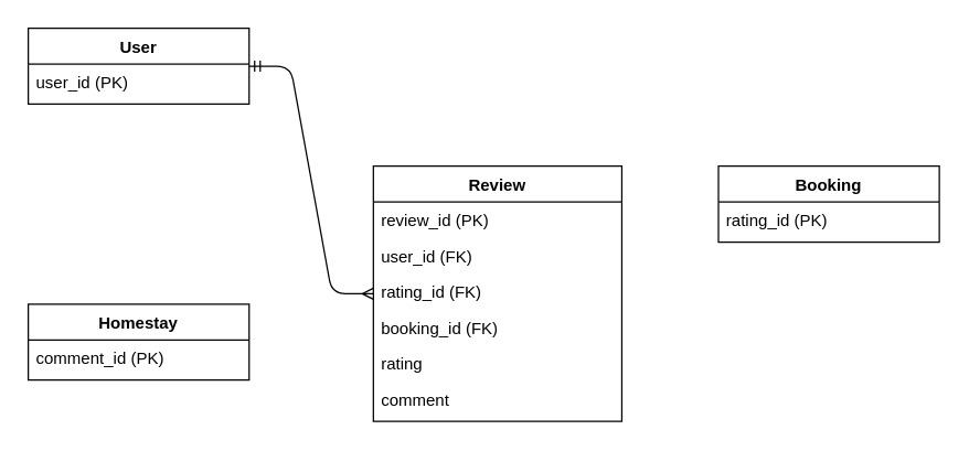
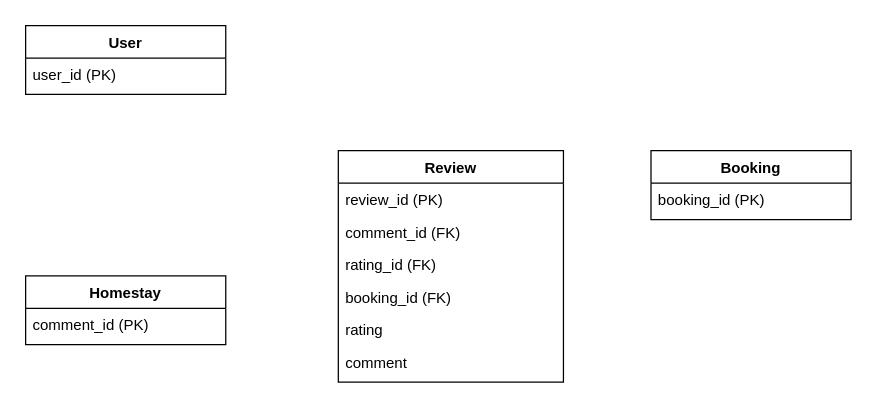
- <mxCell id="15" value="" style="edgeStyle=entityRelationEdgeStyle;endArrow=ERmany;startArrow=ERmandOne;endFill=1;startFill=0;" edge="1" parent="1" source="9" target="2"><mxGeometry width="100" height="100" relative="1" as="geometry"><mxPoint x="180" y="147" as="sourcePoint" /><mxPoint x="270" y="147" as="targetPoint" /><Array as="points"><mxPoint x="225" y="47" /><mxPoint x="225" y="147" /></Array></mxGeometry></mxCell>
- <mxCell id="14" value="rating_id (PK)" style="text;align=left;verticalAlign=middle;spacingLeft=4;spacingRight=4;overflow=hidden;portConstraint=eastwest;rotatable=0;" vertex="1" parent="13"><mxGeometry y="26" width="160" height="26" as="geometry" /></mxCell>
+ <mxCell id="14" value="booking_id (PK)" style="text;align=left;verticalAlign=middle;spacingLeft=4;spacingRight=4;overflow=hidden;portConstraint=eastwest;rotatable=0;" vertex="1" parent="13"><mxGeometry y="26" width="160" height="26" as="geometry" /></mxCell>
- <mxCell id="4" value="user_id (FK)" style="text;align=left;verticalAlign=middle;spacingLeft=4;spacingRight=4;overflow=hidden;portConstraint=eastwest;rotatable=0;" vertex="1" parent="2"><mxGeometry y="52" width="180" height="26" as="geometry" /></mxCell>
+ <mxCell id="4" value="comment_id (FK)" style="text;align=left;verticalAlign=middle;spacingLeft=4;spacingRight=4;overflow=hidden;portConstraint=eastwest;rotatable=0;" vertex="1" parent="2"><mxGeometry y="52" width="180" height="26" as="geometry" /></mxCell>
